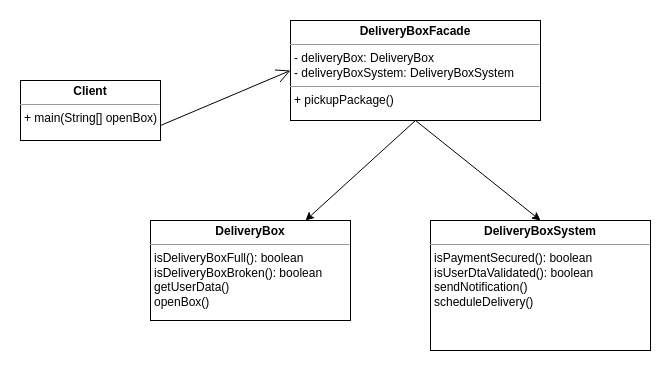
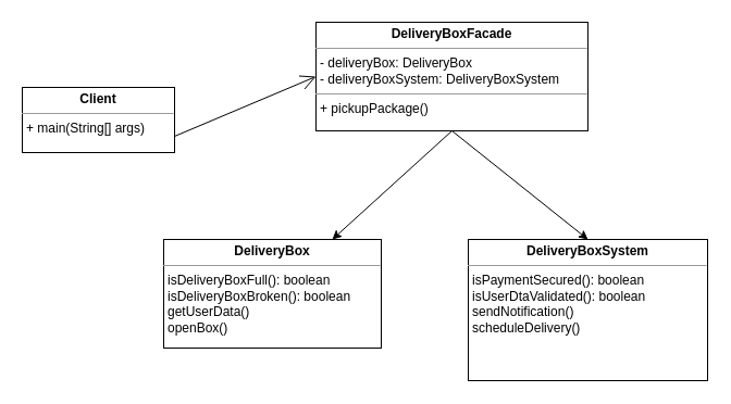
- <mxCell id="7" value="&lt;p style=&quot;margin: 0px ; margin-top: 4px ; text-align: center&quot;&gt;&lt;b&gt;Client&lt;/b&gt;&lt;/p&gt;&lt;hr size=&quot;1&quot;&gt;&lt;p style=&quot;margin: 0px ; margin-left: 4px&quot;&gt;&lt;/p&gt;&lt;p style=&quot;margin: 0px ; margin-left: 4px&quot;&gt;+ main(String[] openBox)&lt;/p&gt;" style="verticalAlign=top;align=left;overflow=fill;fontSize=12;fontFamily=Helvetica;html=1;" vertex="1" parent="1"><mxGeometry x="20" y="80" width="140" height="60" as="geometry" /></mxCell>
+ <mxCell id="7" value="&lt;p style=&quot;margin: 0px ; margin-top: 4px ; text-align: center&quot;&gt;&lt;b&gt;Client&lt;/b&gt;&lt;/p&gt;&lt;hr size=&quot;1&quot;&gt;&lt;p style=&quot;margin: 0px ; margin-left: 4px&quot;&gt;&lt;/p&gt;&lt;p style=&quot;margin: 0px ; margin-left: 4px&quot;&gt;+ main(String[] args)&lt;/p&gt;" style="verticalAlign=top;align=left;overflow=fill;fontSize=12;fontFamily=Helvetica;html=1;" vertex="1" parent="1"><mxGeometry x="20" y="80" width="140" height="60" as="geometry" /></mxCell>
